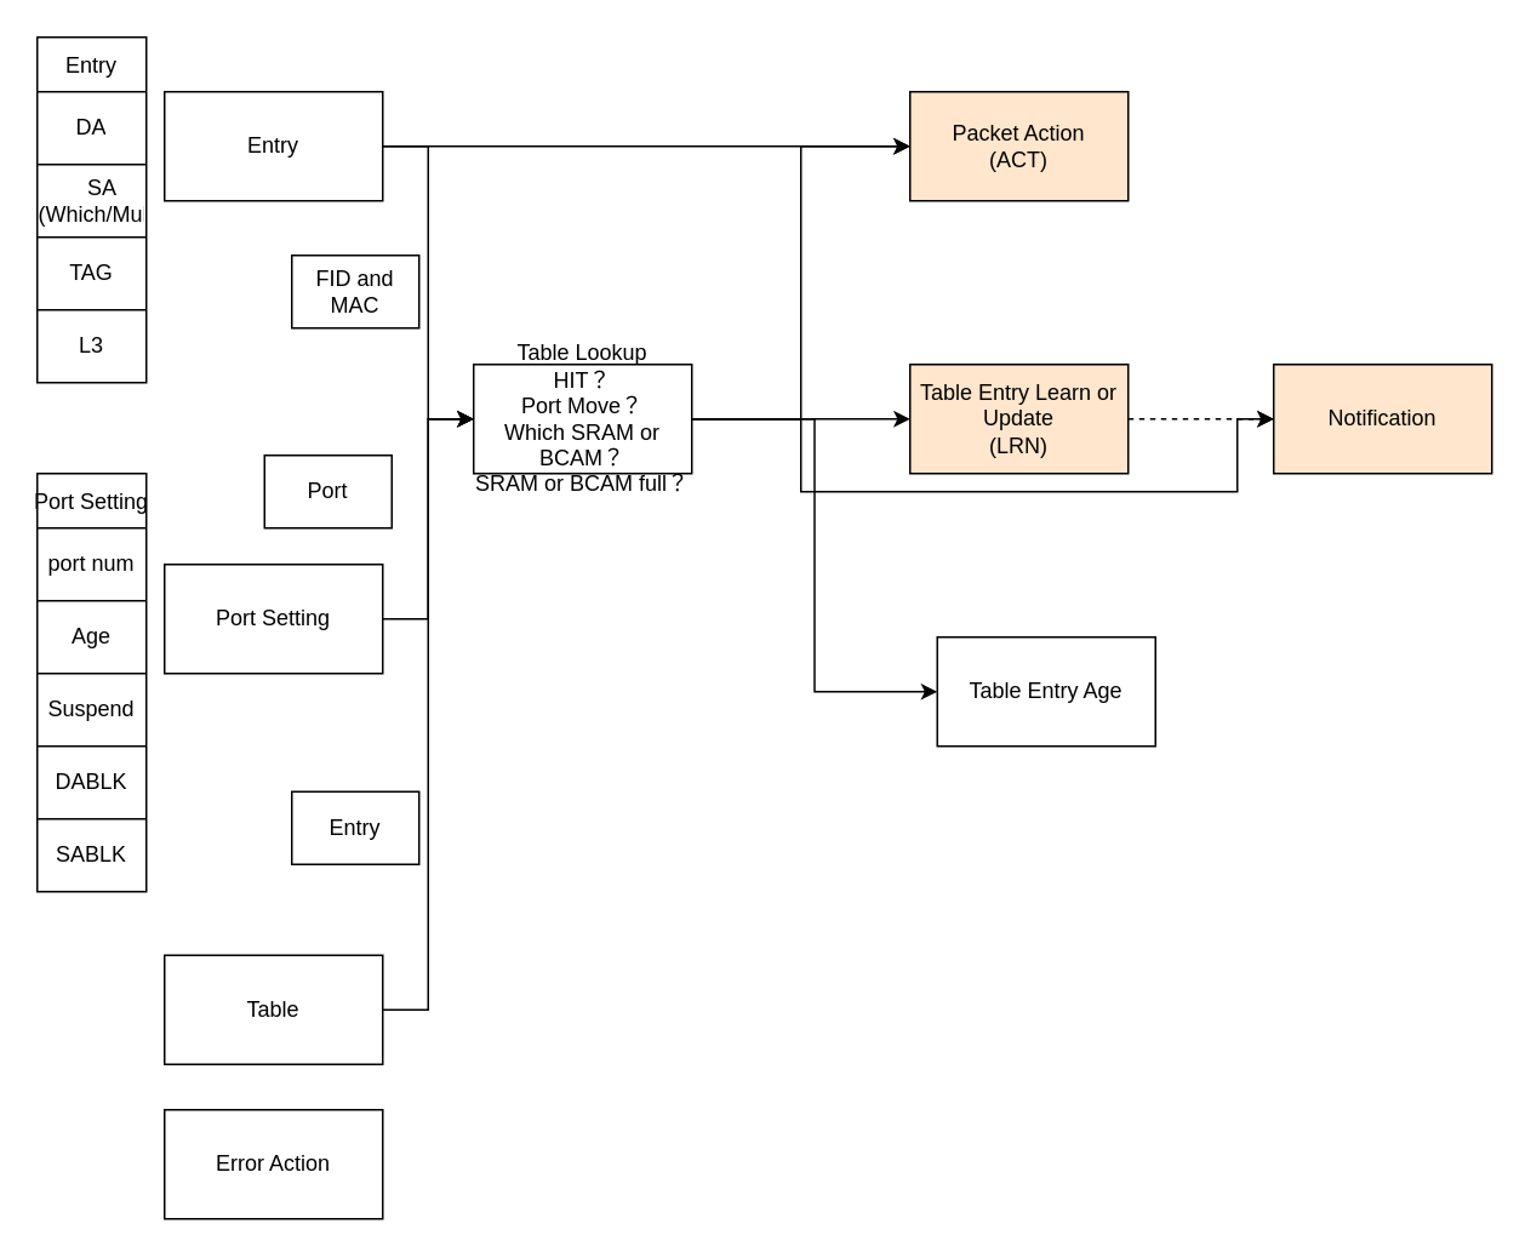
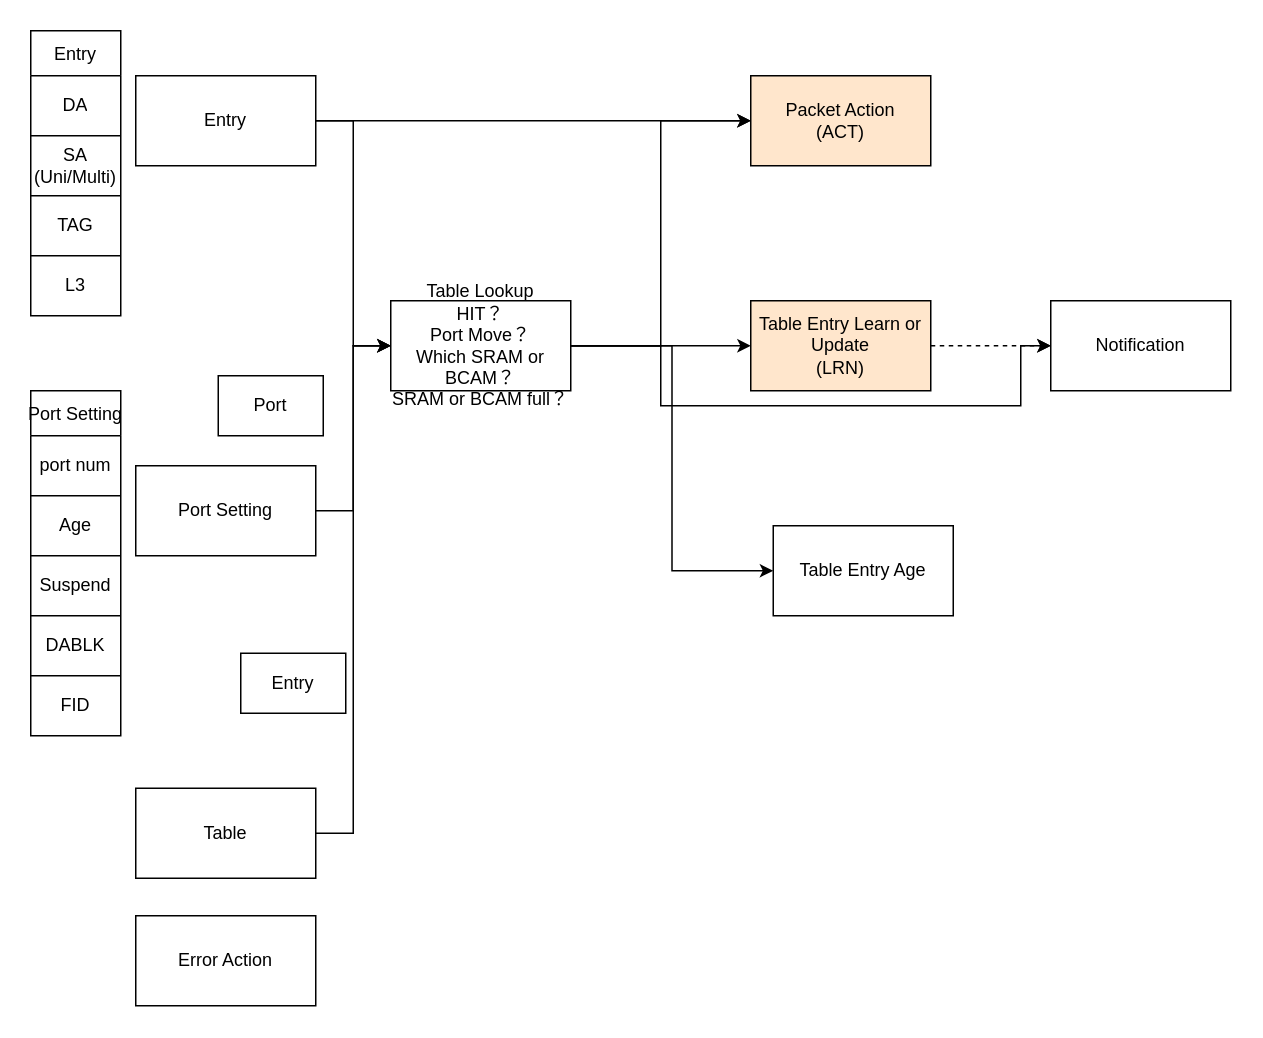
- <mxCell id="21" value="SA&lt;br&gt;(Which/Multi)" style="shape=partialRectangle;html=1;whiteSpace=wrap;connectable=0;overflow=hidden;fillColor=none;top=0;left=0;bottom=0;right=0;pointerEvents=1;" vertex="1" parent="20"><mxGeometry width="60" height="40" as="geometry"><mxRectangle width="60" height="40" as="alternateBounds" /></mxGeometry></mxCell>
+ <mxCell id="21" value="SA&lt;br&gt;(Uni/Multi)" style="shape=partialRectangle;html=1;whiteSpace=wrap;connectable=0;overflow=hidden;fillColor=none;top=0;left=0;bottom=0;right=0;pointerEvents=1;" vertex="1" parent="20"><mxGeometry width="60" height="40" as="geometry"><mxRectangle width="60" height="40" as="alternateBounds" /></mxGeometry></mxCell>
- <mxCell id="38" value="FID and MAC" style="rounded=0;whiteSpace=wrap;html=1;gradientColor=none;" vertex="1" parent="1"><mxGeometry x="160" y="140" width="70" height="40" as="geometry" /></mxCell>
- <mxCell id="16" value="Notification" style="rounded=0;whiteSpace=wrap;html=1;fillColor=#ffe6cc;" vertex="1" parent="1"><mxGeometry x="700" y="200" width="120" height="60" as="geometry" /></mxCell>
+ <mxCell id="16" value="Notification" style="rounded=0;whiteSpace=wrap;html=1;" vertex="1" parent="1"><mxGeometry x="700" y="200" width="120" height="60" as="geometry" /></mxCell>
- <mxCell id="36" value="SABLK" style="shape=partialRectangle;html=1;whiteSpace=wrap;connectable=0;overflow=hidden;fillColor=none;top=0;left=0;bottom=0;right=0;pointerEvents=1;" vertex="1" parent="35"><mxGeometry width="60" height="40" as="geometry"><mxRectangle width="60" height="40" as="alternateBounds" /></mxGeometry></mxCell>
+ <mxCell id="36" value="FID" style="shape=partialRectangle;html=1;whiteSpace=wrap;connectable=0;overflow=hidden;fillColor=none;top=0;left=0;bottom=0;right=0;pointerEvents=1;" vertex="1" parent="35"><mxGeometry width="60" height="40" as="geometry"><mxRectangle width="60" height="40" as="alternateBounds" /></mxGeometry></mxCell>
